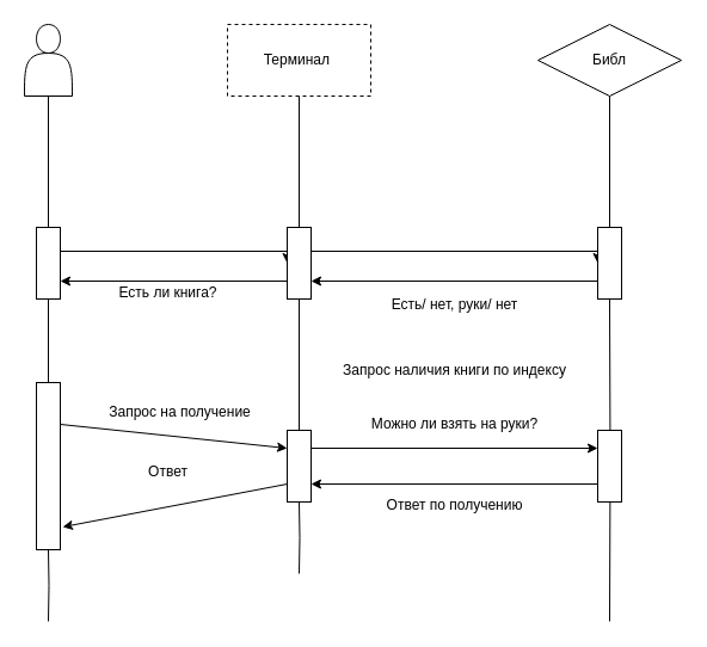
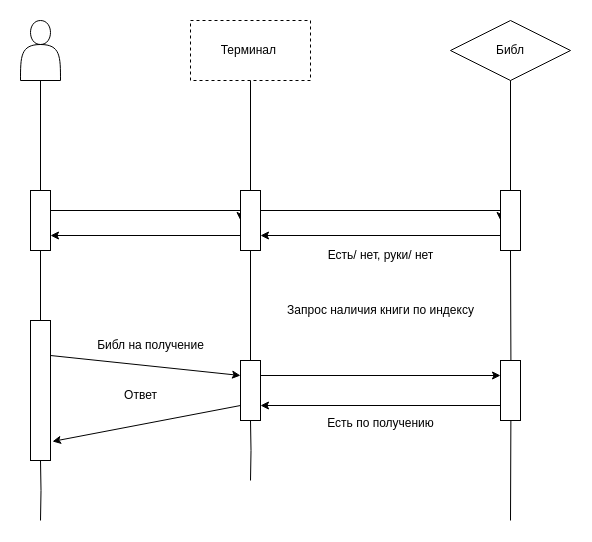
- <mxCell id="26" value="Есть ли книга?" style="text;html=1;align=center;verticalAlign=middle;resizable=0;points=[];autosize=1;strokeColor=none;fillColor=none;" vertex="1" parent="1"><mxGeometry x="85" y="230" width="110" height="30" as="geometry" /></mxCell>
- <mxCell id="30" value="Запрос на получение" style="text;html=1;align=center;verticalAlign=middle;resizable=0;points=[];autosize=1;strokeColor=none;fillColor=none;" vertex="1" parent="1"><mxGeometry x="80" y="330" width="140" height="30" as="geometry" /></mxCell>
+ <mxCell id="30" value="Библ на получение" style="text;html=1;align=center;verticalAlign=middle;resizable=0;points=[];autosize=1;strokeColor=none;fillColor=none;" vertex="1" parent="1"><mxGeometry x="80" y="330" width="140" height="30" as="geometry" /></mxCell>
- <mxCell id="32" value="Можно ли взять на руки?" style="text;html=1;align=center;verticalAlign=middle;resizable=0;points=[];autosize=1;strokeColor=none;fillColor=none;" vertex="1" parent="1"><mxGeometry x="295" y="340" width="170" height="30" as="geometry" /></mxCell>
- <mxCell id="33" value="Ответ по получению" style="text;html=1;align=center;verticalAlign=middle;resizable=0;points=[];autosize=1;strokeColor=none;fillColor=none;" vertex="1" parent="1"><mxGeometry x="310" y="408" width="140" height="30" as="geometry" /></mxCell>
+ <mxCell id="33" value="Есть по получению" style="text;html=1;align=center;verticalAlign=middle;resizable=0;points=[];autosize=1;strokeColor=none;fillColor=none;" vertex="1" parent="1"><mxGeometry x="310" y="408" width="140" height="30" as="geometry" /></mxCell>
